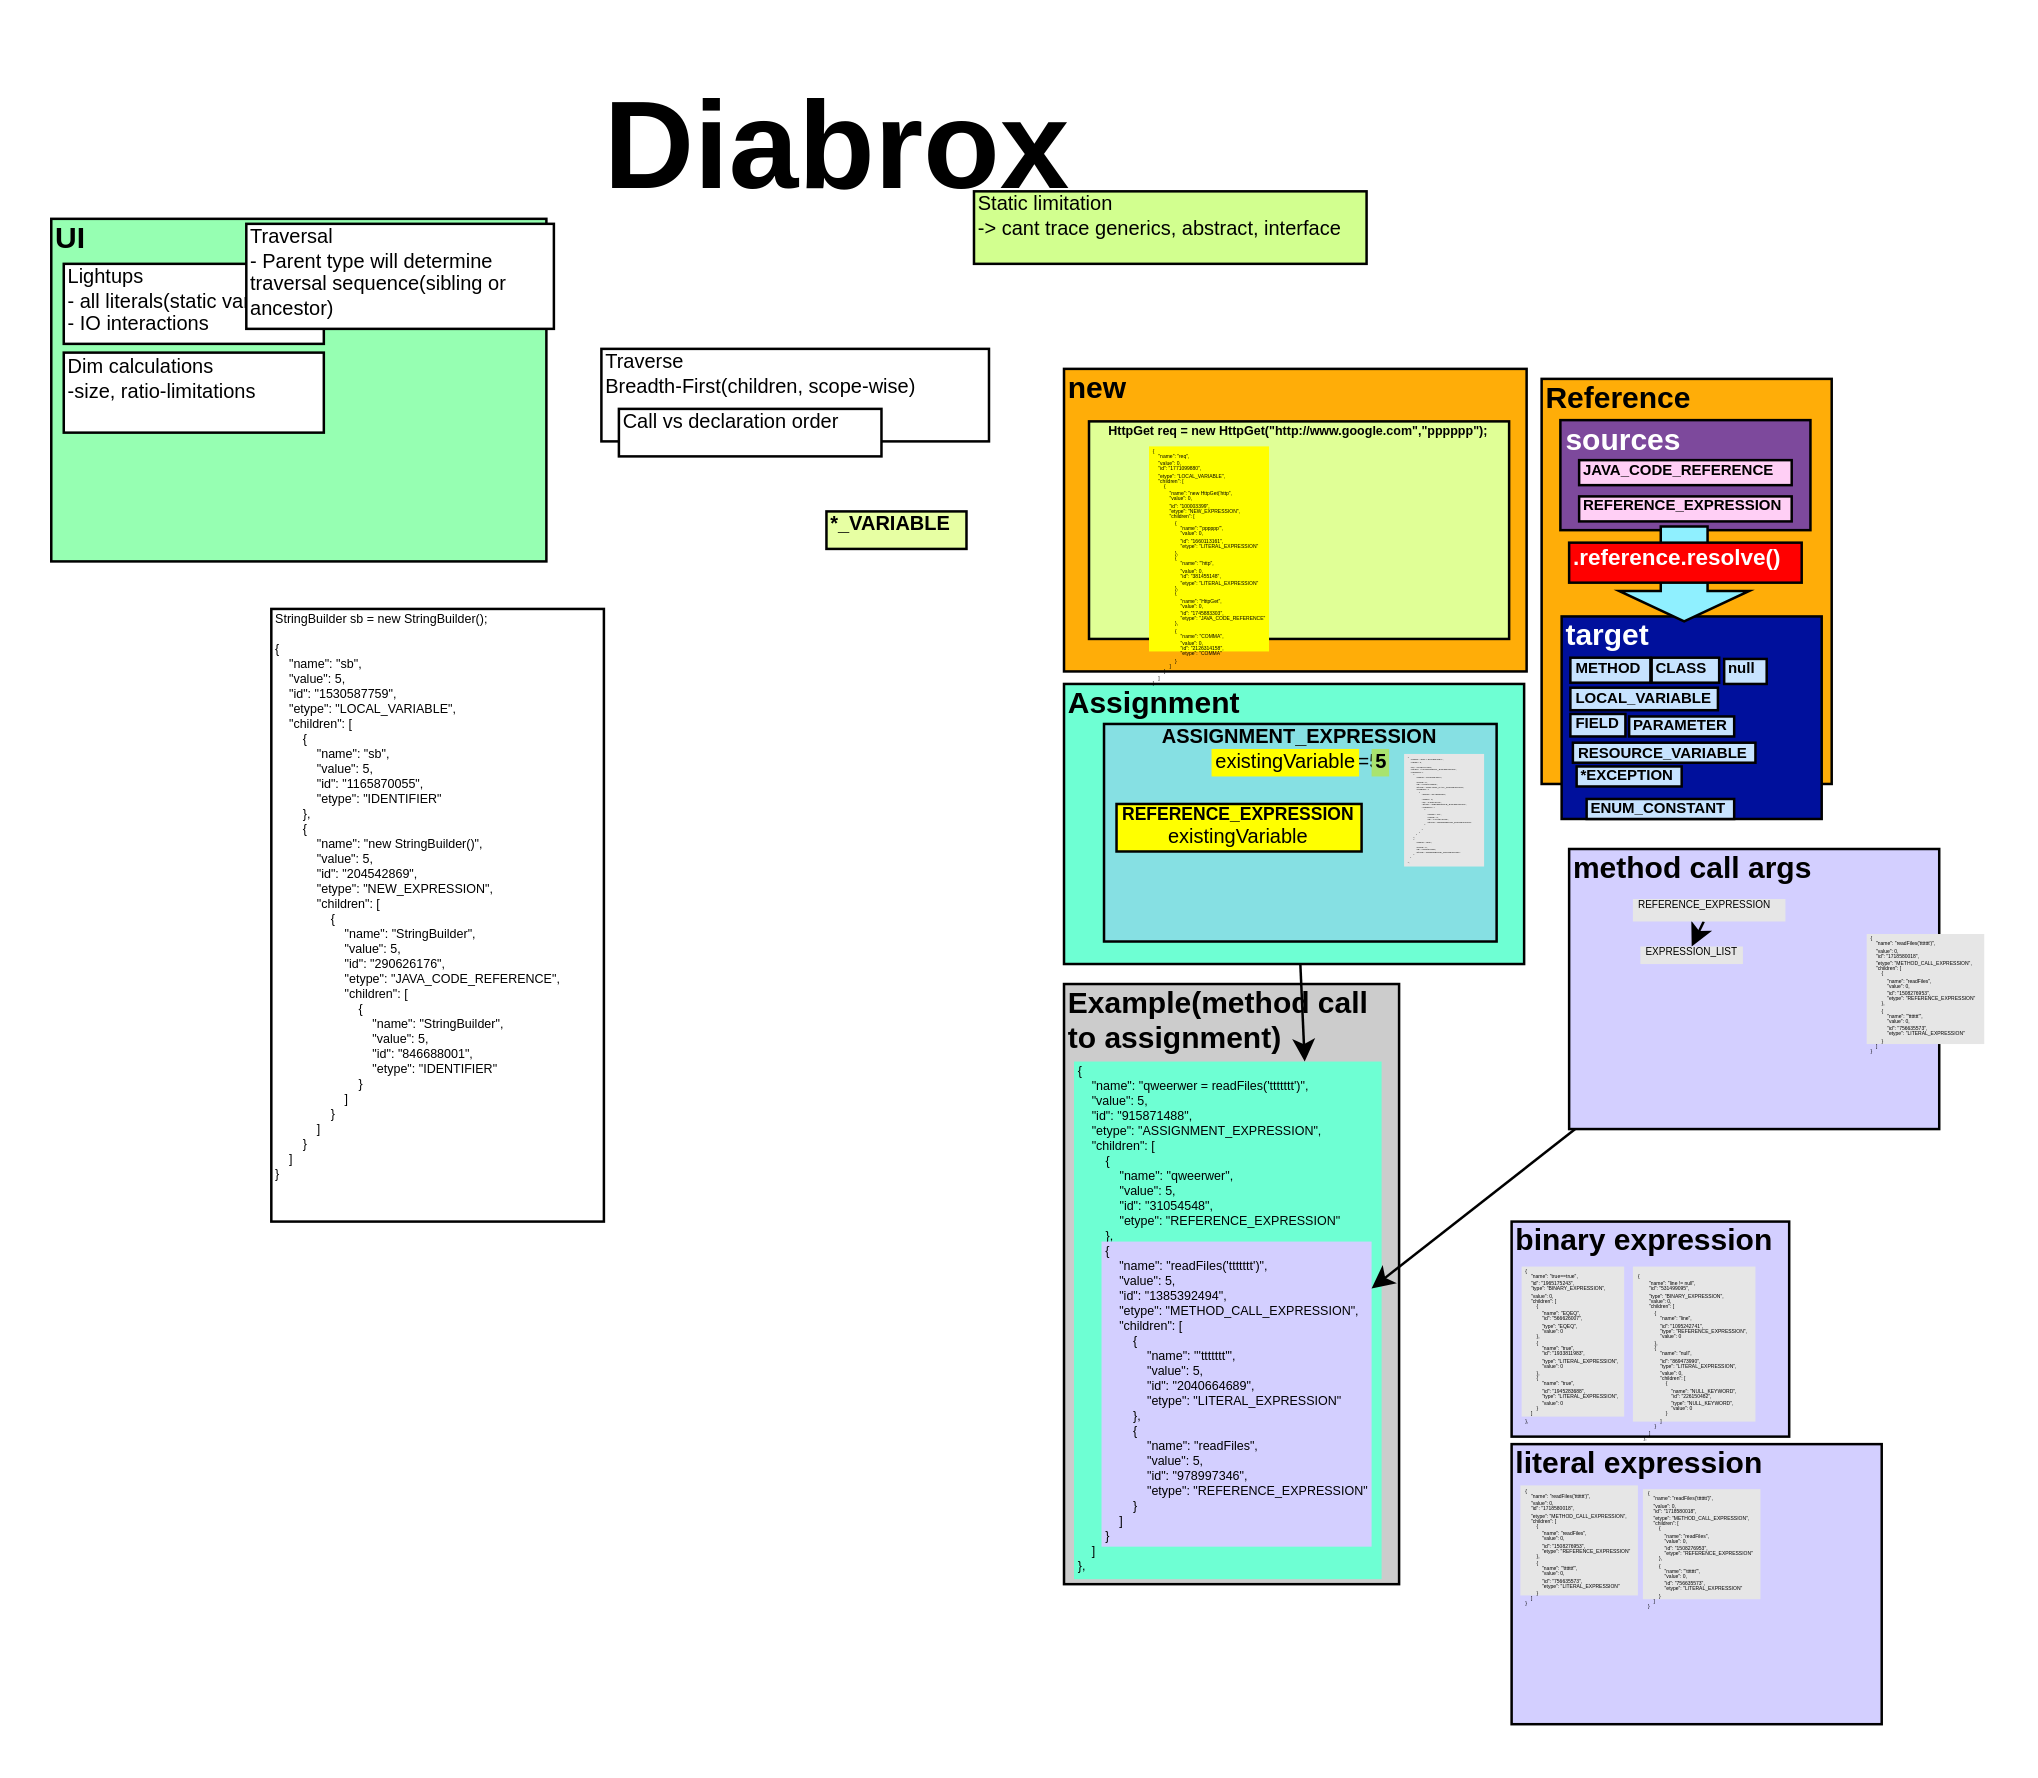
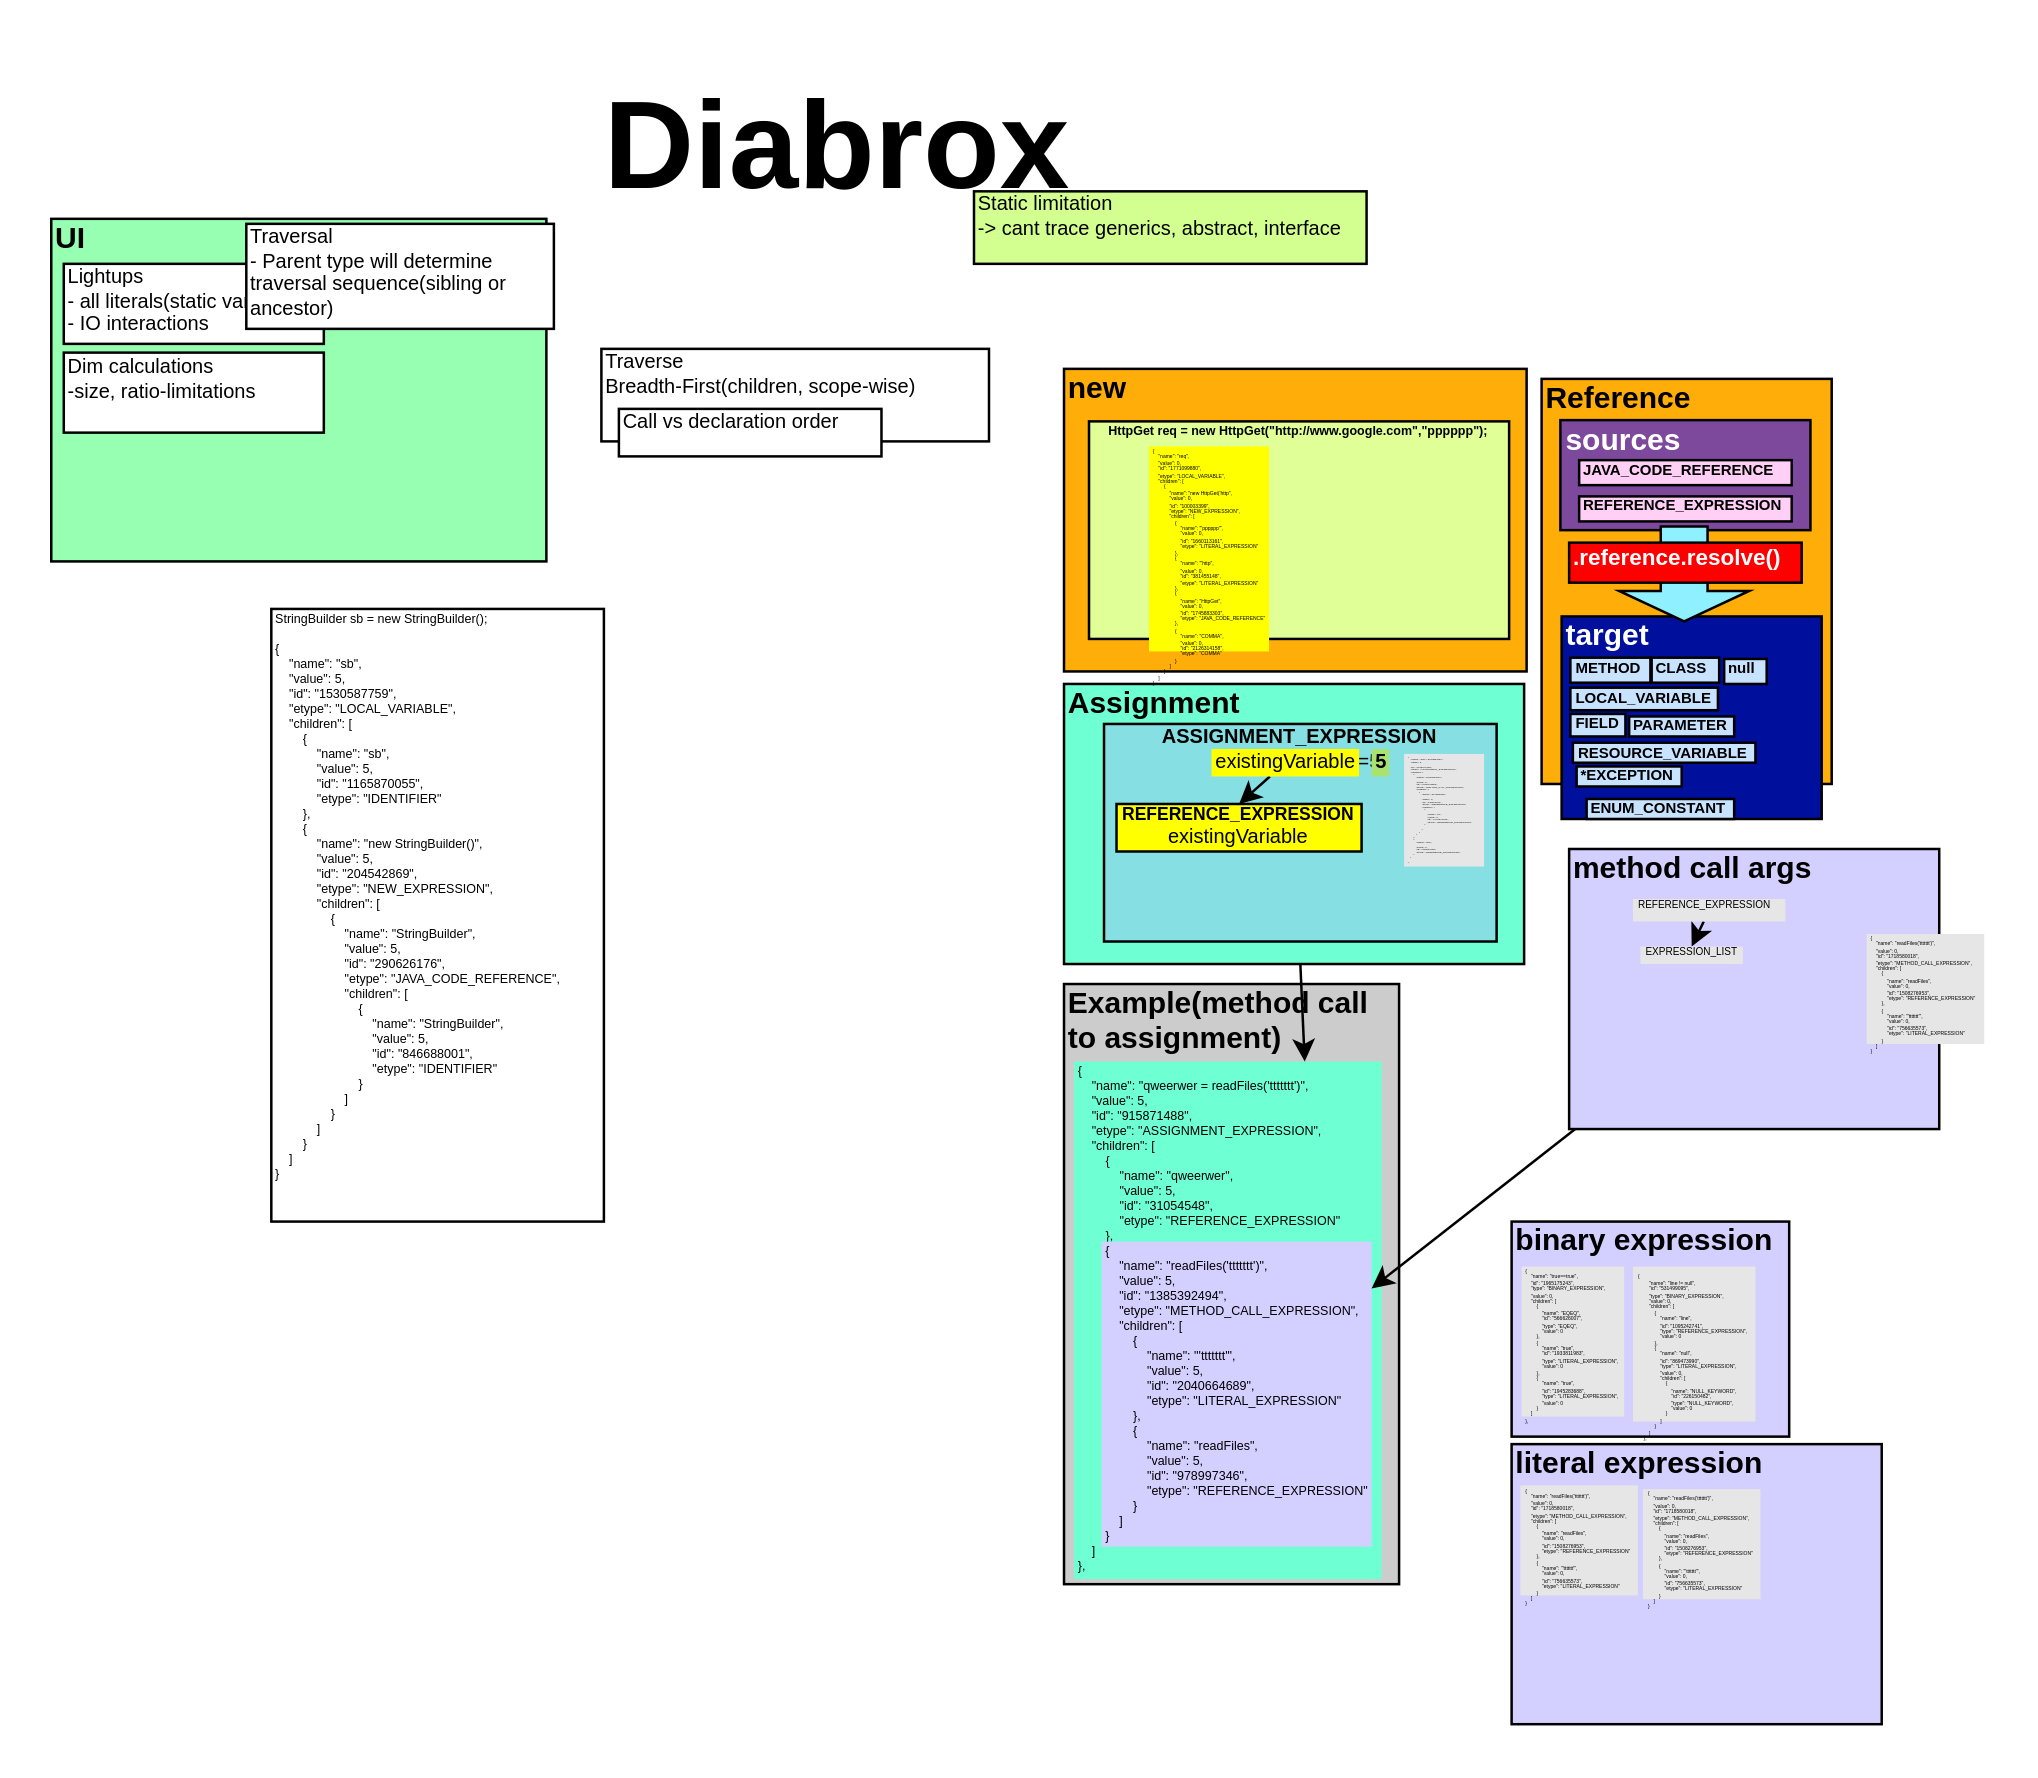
- <mxCell id="10" value="&lt;span style=&quot;font-size: 8px&quot;&gt;*_VARIABLE&lt;/span&gt;" style="rounded=0;whiteSpace=wrap;html=1;spacingTop=-6;align=left;verticalAlign=top;fontSize=8;fontStyle=1;fillColor=#E7FFA3;" parent="1" vertex="1"><mxGeometry x="330" y="204" width="56" height="15" as="geometry" /></mxCell>
+ <mxCell id="28" style="edgeStyle=none;rounded=0;orthogonalLoop=1;jettySize=auto;html=1;entryX=0.5;entryY=0;entryDx=0;entryDy=0;fontSize=8;fontColor=#000000;" parent="1" source="29" target="27" edge="1"><mxGeometry relative="1" as="geometry" /></mxCell>
